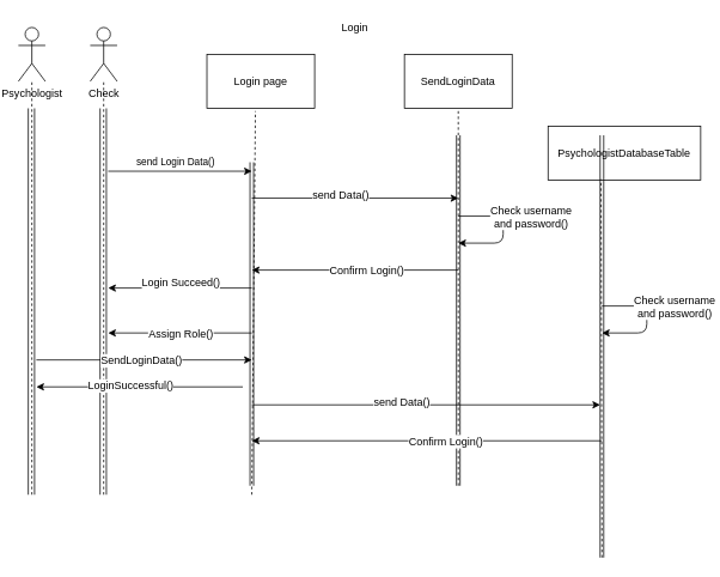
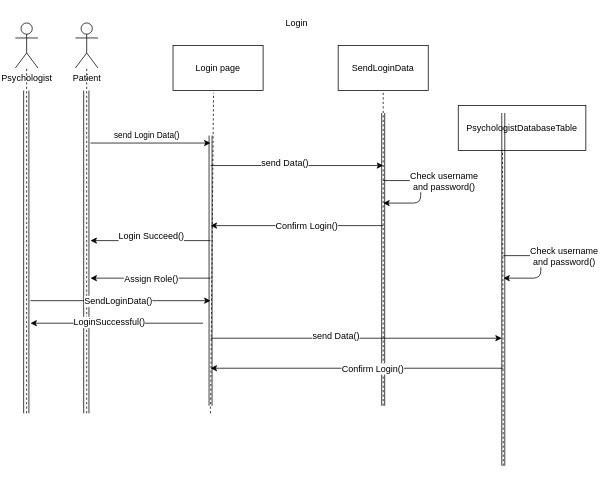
- <mxCell id="2" value="&lt;div&gt;Check&lt;/div&gt;" style="shape=umlActor;verticalLabelPosition=bottom;labelBackgroundColor=#ffffff;verticalAlign=top;html=1;outlineConnect=0;" parent="1" vertex="1"><mxGeometry x="100" y="30" width="30" height="60" as="geometry" /></mxCell>
+ <mxCell id="2" value="&lt;div&gt;Patient&lt;/div&gt;" style="shape=umlActor;verticalLabelPosition=bottom;labelBackgroundColor=#ffffff;verticalAlign=top;html=1;outlineConnect=0;" parent="1" vertex="1"><mxGeometry x="100" y="30" width="30" height="60" as="geometry" /></mxCell>
